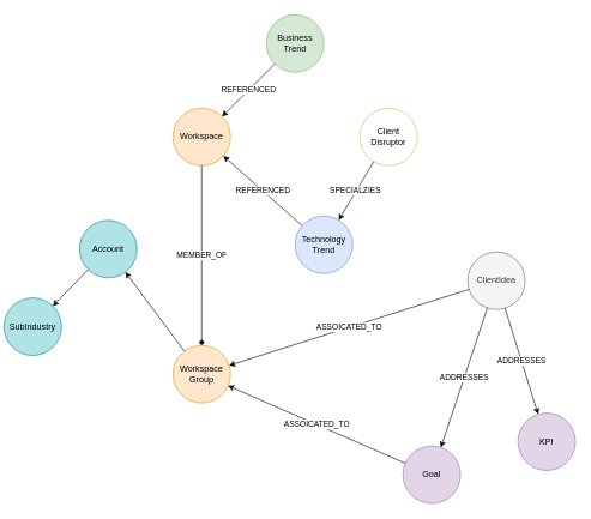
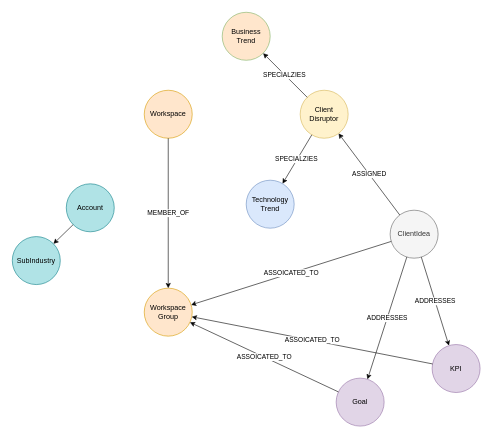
- <mxCell id="7" value="Business&lt;br&gt;Trend" style="ellipse;whiteSpace=wrap;html=1;aspect=fixed;fillColor=#d5e8d4;strokeColor=#82b366;" parent="1" vertex="1"><mxGeometry x="370" y="20" width="80" height="80" as="geometry" /></mxCell>
+ <mxCell id="7" value="Business&lt;br&gt;Trend" style="ellipse;whiteSpace=wrap;html=1;aspect=fixed;fillColor=#ffe6cc;strokeColor=#82b366;" parent="1" vertex="1"><mxGeometry x="370" y="20" width="80" height="80" as="geometry" /></mxCell>
- <mxCell id="13" value="REFERENCED" style="endArrow=classic;html=1;" parent="1" source="7" target="8" edge="1"><mxGeometry width="50" height="50" relative="1" as="geometry"><mxPoint x="250" y="50" as="sourcePoint" /><mxPoint x="386.345" y="92.256" as="targetPoint" /></mxGeometry></mxCell>
+ <mxCell id="17" value="SPECIALZIES&amp;nbsp;" style="endArrow=classic;html=1;" parent="1" source="5" target="7" edge="1"><mxGeometry width="50" height="50" relative="1" as="geometry"><mxPoint x="590" y="50" as="sourcePoint" /><mxPoint x="806.353" y="141.63" as="targetPoint" /></mxGeometry></mxCell>
- <mxCell id="5" value="Client&lt;br&gt;Disruptor" style="ellipse;whiteSpace=wrap;html=1;aspect=fixed;fillColor=#ffffff;strokeColor=#d6b656;" parent="1" vertex="1"><mxGeometry x="500" y="150" width="80" height="80" as="geometry" /></mxCell>
+ <mxCell id="5" value="Client&lt;br&gt;Disruptor" style="ellipse;whiteSpace=wrap;html=1;aspect=fixed;fillColor=#fff2cc;strokeColor=#d6b656;" parent="1" vertex="1"><mxGeometry x="500" y="150" width="80" height="80" as="geometry" /></mxCell>
- <mxCell id="12" value="REFERENCED" style="endArrow=classic;html=1;" parent="1" source="6" target="8" edge="1"><mxGeometry width="50" height="50" relative="1" as="geometry"><mxPoint x="390" y="190" as="sourcePoint" /><mxPoint x="492.412" y="516.869" as="targetPoint" /></mxGeometry></mxCell>
+ <mxCell id="14" value="ASSIGNED" style="endArrow=classic;html=1;" parent="1" source="2" target="5" edge="1"><mxGeometry width="50" height="50" relative="1" as="geometry"><mxPoint x="334.748" y="190.187" as="sourcePoint" /><mxPoint x="528.254" y="79.817" as="targetPoint" /></mxGeometry></mxCell>
- <mxCell id="20" value="" style="endArrow=classic;html=1;" parent="1" source="9" target="10" edge="1"><mxGeometry width="50" height="50" relative="1" as="geometry"><mxPoint x="290" y="240" as="sourcePoint" /><mxPoint x="290" y="490" as="targetPoint" /></mxGeometry></mxCell>
- <mxCell id="21" value="SubIndustry" style="ellipse;whiteSpace=wrap;html=1;aspect=fixed;fillColor=#b0e3e6;strokeColor=#0e8088;" parent="1" vertex="1"><mxGeometry x="5" y="414" width="80" height="80" as="geometry" /></mxCell>
+ <mxCell id="21" value="SubIndustry" style="ellipse;whiteSpace=wrap;html=1;aspect=fixed;fillColor=#b0e3e6;strokeColor=#0e8088;" parent="1" vertex="1"><mxGeometry x="20" y="394" width="80" height="80" as="geometry" /></mxCell>
- <mxCell id="19" value="MEMBER_OF" style="endArrow=diamond;html=1;" parent="1" source="8" target="9" edge="1"><mxGeometry width="50" height="50" relative="1" as="geometry"><mxPoint x="668.83" y="225.068" as="sourcePoint" /><mxPoint x="321.16" y="504.92" as="targetPoint" /></mxGeometry></mxCell>
+ <mxCell id="19" value="MEMBER_OF" style="endArrow=classic;html=1;" parent="1" source="8" target="9" edge="1"><mxGeometry width="50" height="50" relative="1" as="geometry"><mxPoint x="668.83" y="225.068" as="sourcePoint" /><mxPoint x="321.16" y="504.92" as="targetPoint" /></mxGeometry></mxCell>
+ <mxCell id="24" value="ASSOICATED_TO" style="endArrow=classic;html=1;" parent="1" source="4" target="9" edge="1"><mxGeometry width="50" height="50" relative="1" as="geometry"><mxPoint x="591.439" y="613.367" as="sourcePoint" /><mxPoint x="328.554" y="540.659" as="targetPoint" /></mxGeometry></mxCell>
- <mxCell id="3" value="Goal" style="ellipse;whiteSpace=wrap;html=1;aspect=fixed;fillColor=#e1d5e7;strokeColor=#9673a6;" parent="1" vertex="1"><mxGeometry x="560" y="620" width="80" height="80" as="geometry" /></mxCell>
+ <mxCell id="3" value="Goal" style="ellipse;whiteSpace=wrap;html=1;aspect=fixed;fillColor=#e1d5e7;strokeColor=#9673a6;" parent="1" vertex="1"><mxGeometry x="560" y="630" width="80" height="80" as="geometry" /></mxCell>
